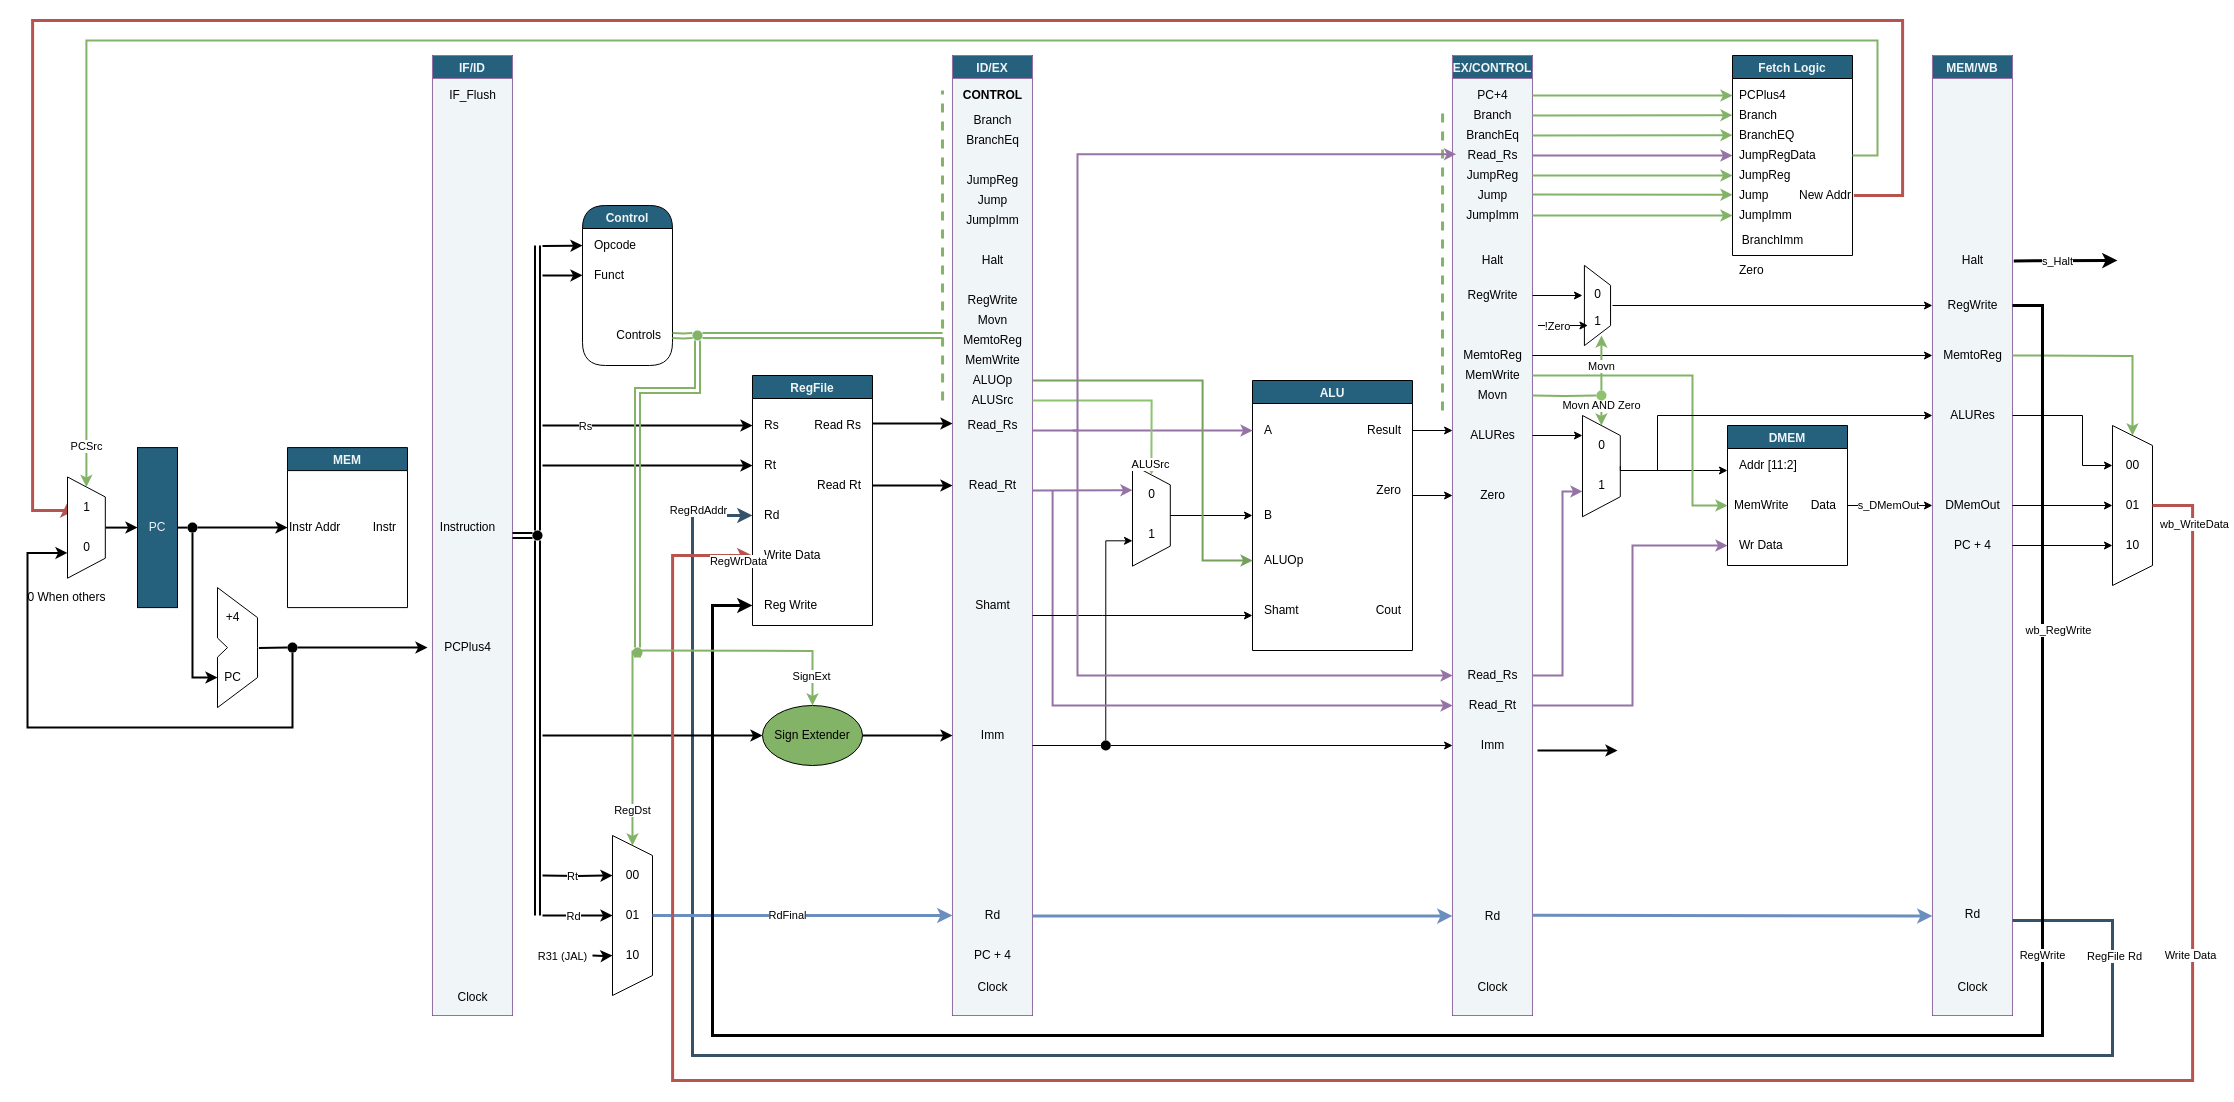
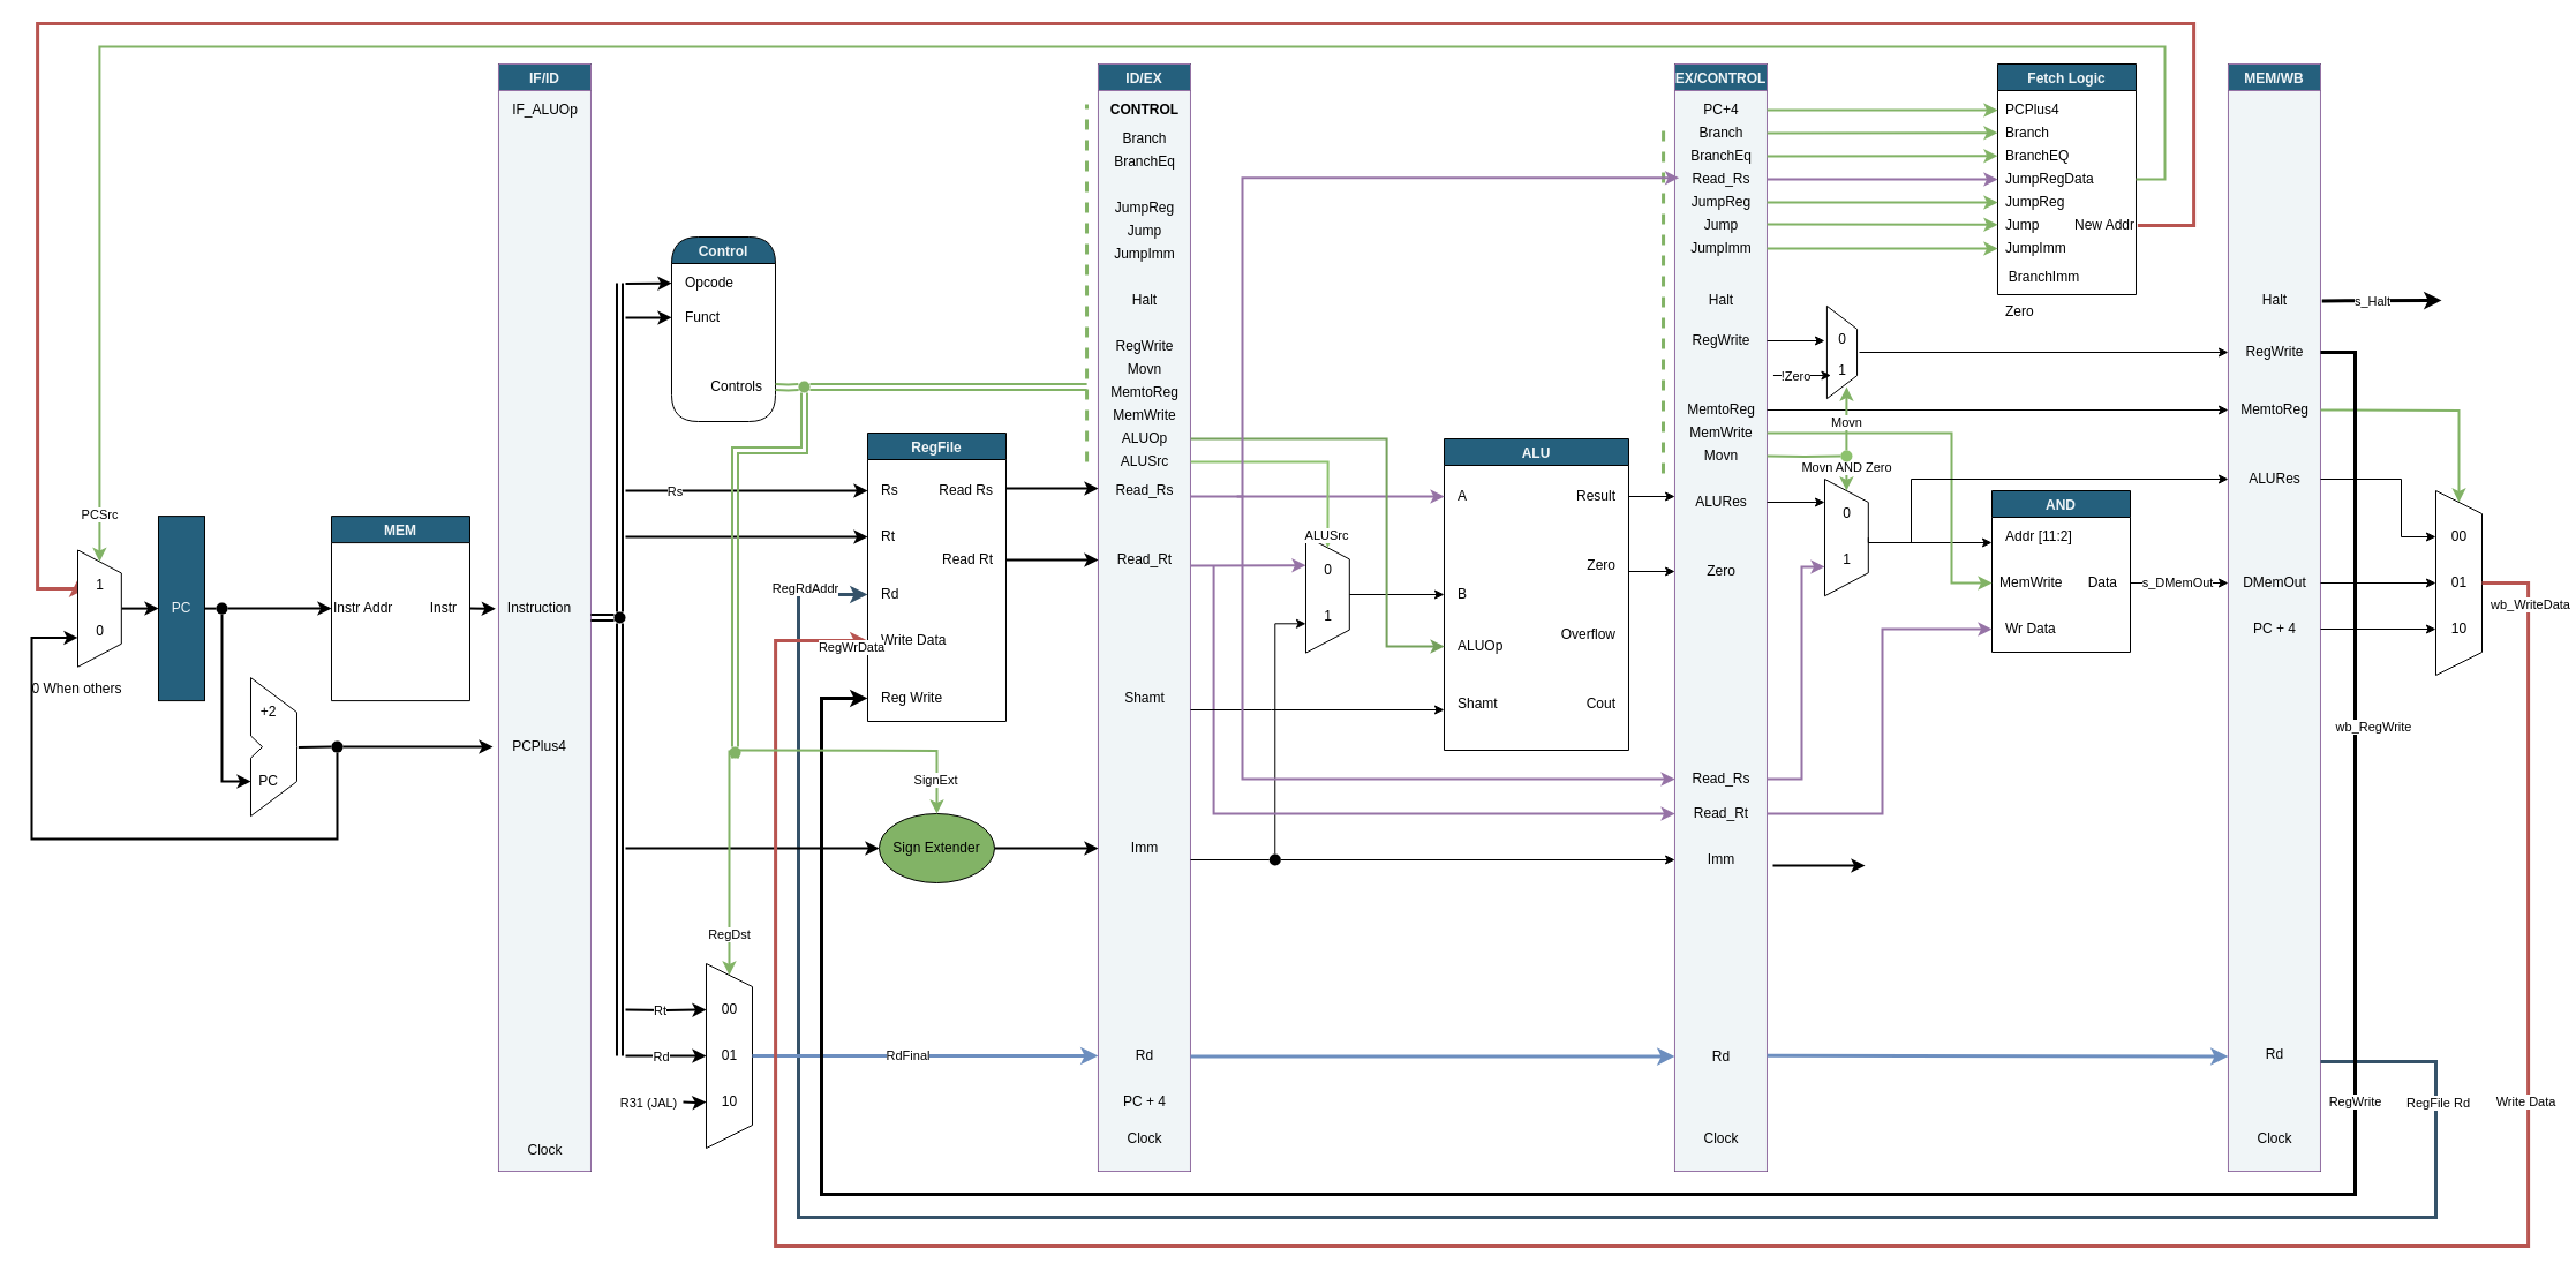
- <mxCell id="28" value="&lt;div&gt;IF_Flush&lt;/div&gt;" style="text;html=1;align=center;verticalAlign=middle;resizable=0;points=[];autosize=1;strokeColor=none;fillColor=none;" parent="27" vertex="1"><mxGeometry x="10" y="30.001" width="60" height="20" as="geometry" /></mxCell>
+ <mxCell id="28" value="&lt;div&gt;IF_ALUOp&lt;/div&gt;" style="text;html=1;align=center;verticalAlign=middle;resizable=0;points=[];autosize=1;strokeColor=none;fillColor=none;" parent="27" vertex="1"><mxGeometry x="10" y="30.001" width="60" height="20" as="geometry" /></mxCell>
- <mxCell id="172" value="DMEM" style="swimlane;rounded=0;shadow=0;glass=0;sketch=0;fontColor=#F0F5F7;fillColor=#25607D;startSize=23;" parent="1" vertex="1"><mxGeometry x="1727" y="425" width="120" height="140" as="geometry" /></mxCell>
+ <mxCell id="172" value="AND" style="swimlane;rounded=0;shadow=0;glass=0;sketch=0;fontColor=#F0F5F7;fillColor=#25607D;startSize=23;" parent="1" vertex="1"><mxGeometry x="1727" y="425" width="120" height="140" as="geometry" /></mxCell>
+ <mxCell id="67" style="rounded=0;orthogonalLoop=1;jettySize=auto;html=1;exitX=1;exitY=0.5;exitDx=0;exitDy=0;fontColor=#990000;endArrow=classic;endFill=1;strokeColor=#000000;strokeWidth=2;entryX=-0.038;entryY=0.512;entryDx=0;entryDy=0;entryPerimeter=0;" parent="1" source="68" target="31" edge="1"><mxGeometry relative="1" as="geometry"><mxPoint x="426.99" y="527.1" as="targetPoint" /></mxGeometry></mxCell>
+ <mxCell id="150" value="Overflow" style="text;html=1;align=right;verticalAlign=middle;resizable=0;points=[];autosize=1;strokeColor=none;fillColor=none;fontColor=#000000;" parent="142" vertex="1"><mxGeometry x="90" y="160" width="60" height="20" as="geometry" /></mxCell>
- <mxCell id="136" value="+4" style="text;html=1;align=center;verticalAlign=middle;resizable=0;points=[];autosize=1;strokeColor=none;fillColor=none;fontColor=#000000;" parent="133" vertex="1"><mxGeometry y="20" width="30" height="20" as="geometry" /></mxCell>
+ <mxCell id="136" value="+2" style="text;html=1;align=center;verticalAlign=middle;resizable=0;points=[];autosize=1;strokeColor=none;fillColor=none;fontColor=#000000;" parent="133" vertex="1"><mxGeometry y="20" width="30" height="20" as="geometry" /></mxCell>
